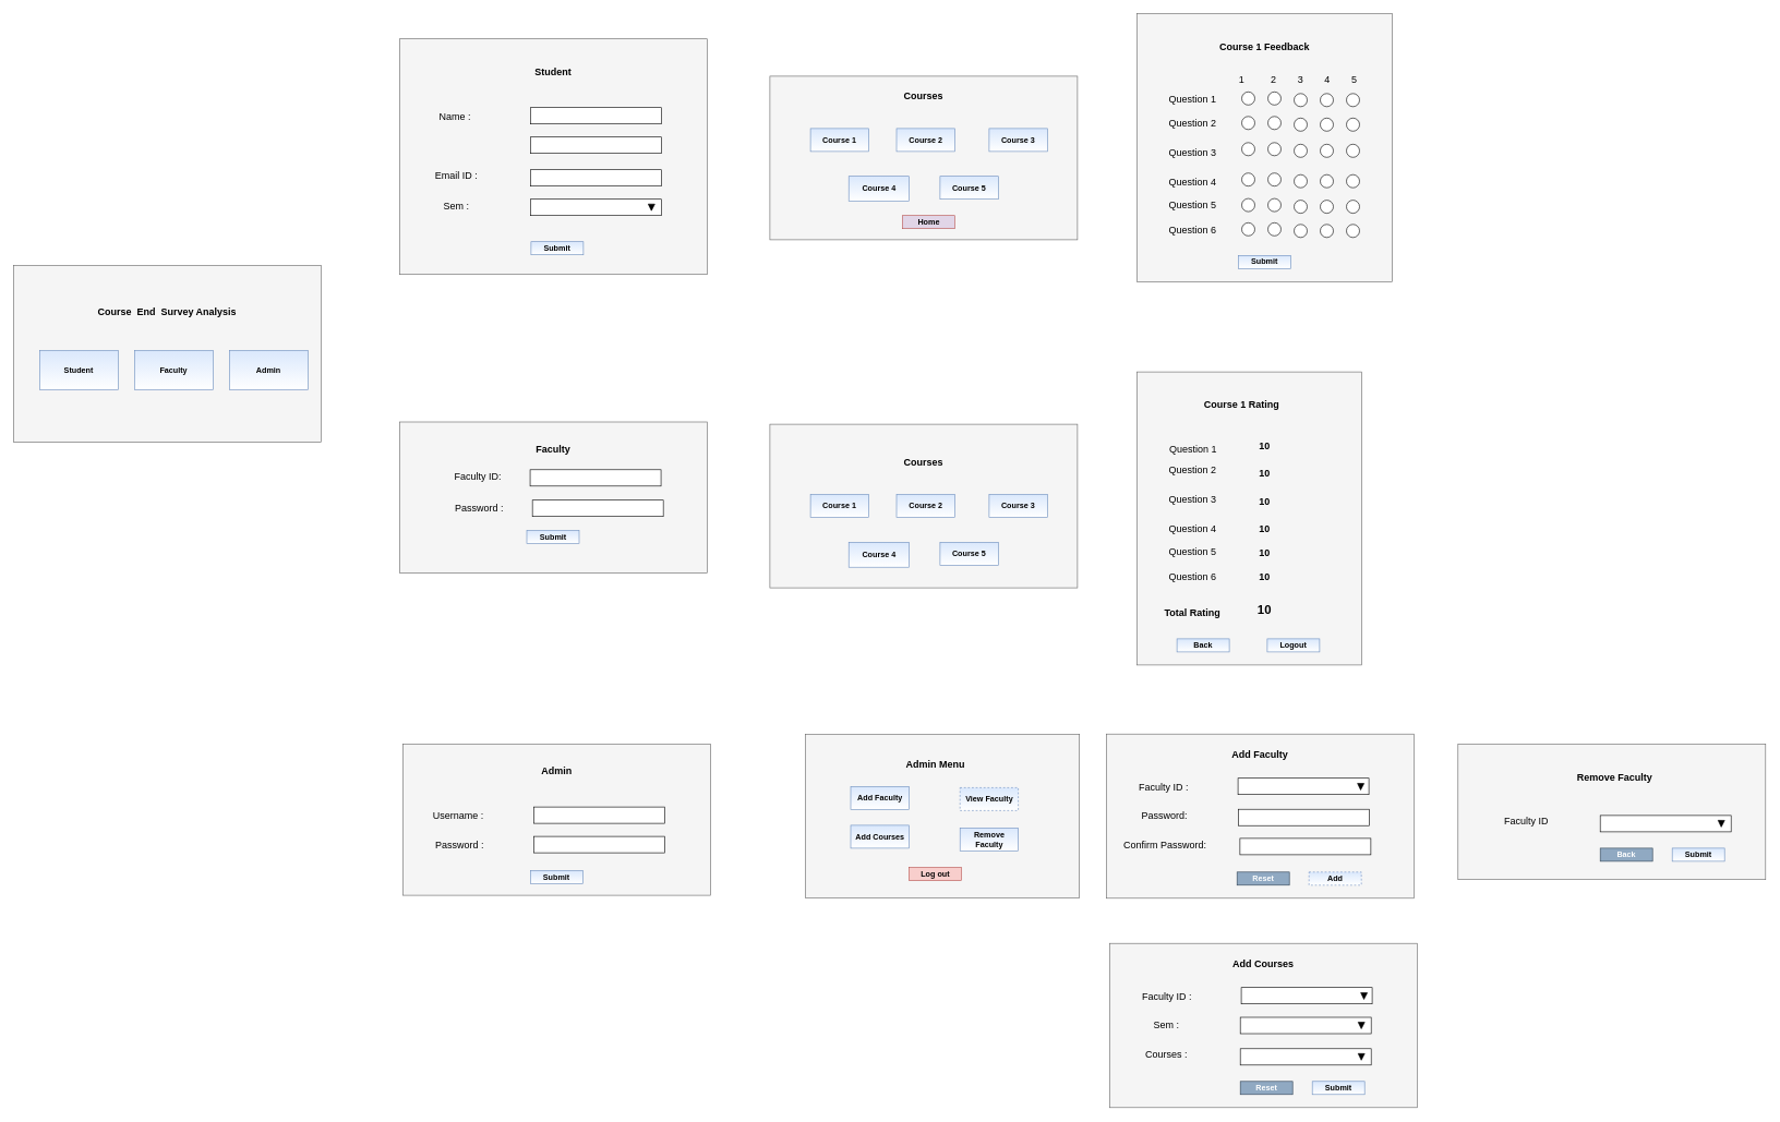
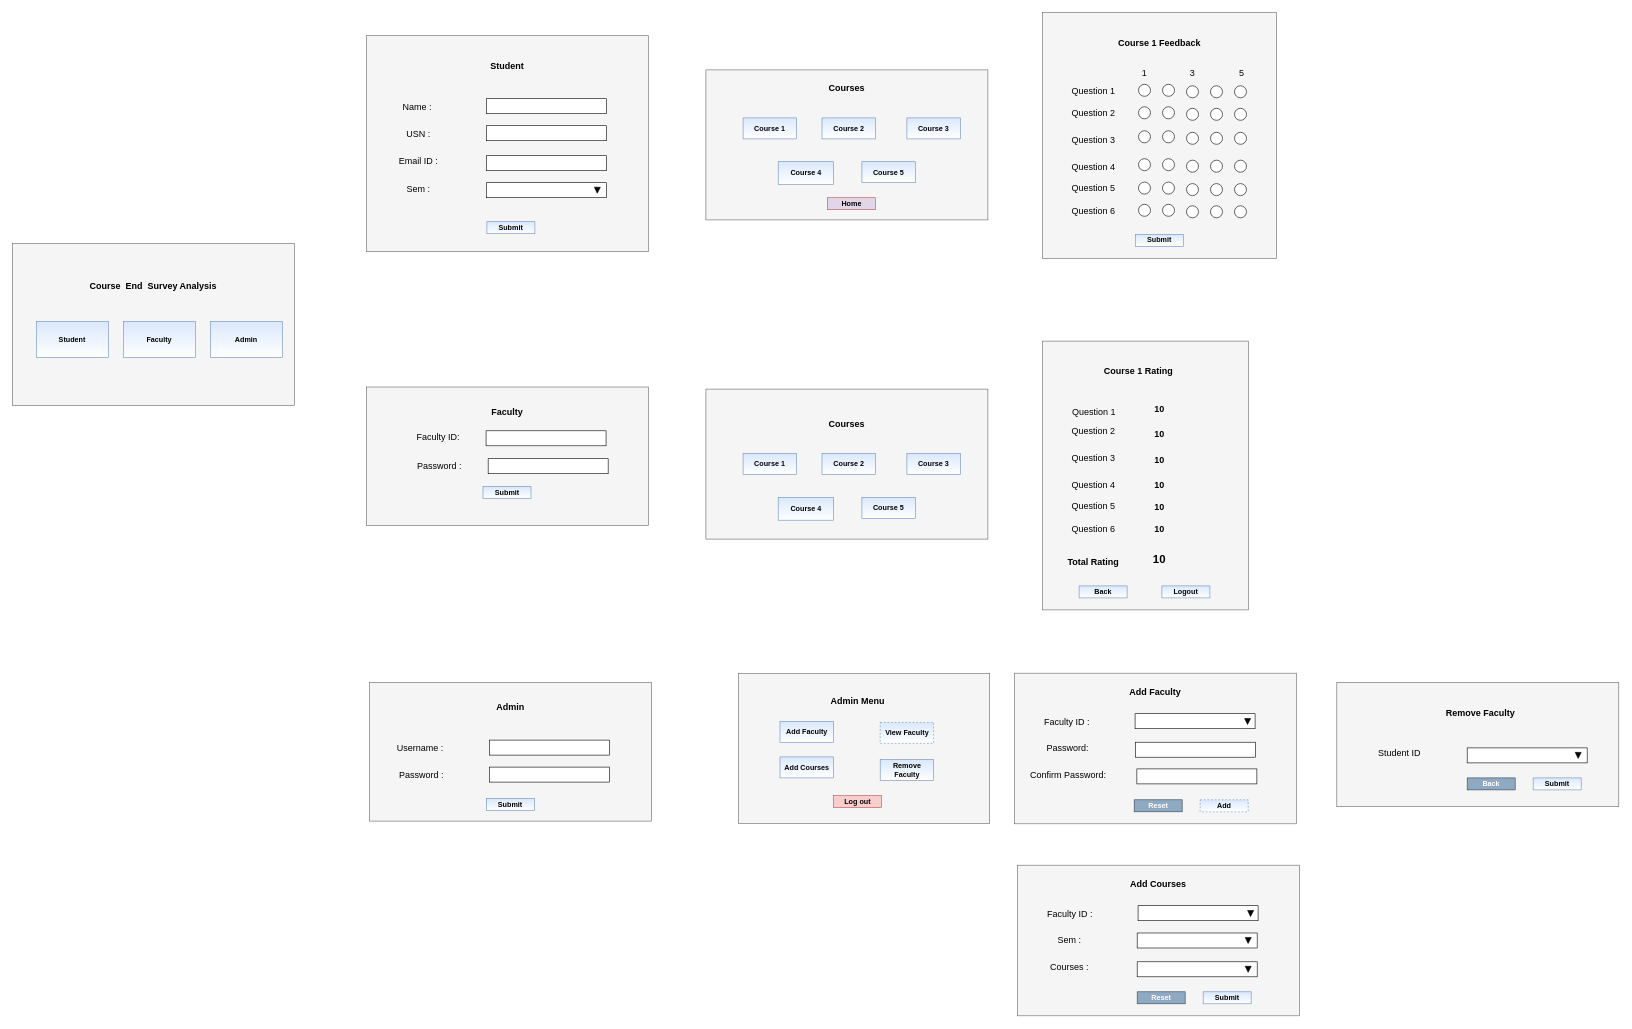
- <mxCell id="68" value="&lt;font style=&quot;font-size: 15px&quot;&gt;1&lt;/font&gt;" style="text;html=1;strokeColor=none;fillColor=none;align=center;verticalAlign=middle;whiteSpace=wrap;rounded=0;" vertex="1" parent="1"><mxGeometry x="1887" y="110" width="20" height="20" as="geometry" /></mxCell>
+ <mxCell id="68" value="&lt;font style=&quot;font-size: 15px&quot;&gt;1&lt;/font&gt;" style="text;html=1;strokeColor=none;fillColor=none;align=center;verticalAlign=middle;whiteSpace=wrap;rounded=0;" vertex="1" parent="1"><mxGeometry x="1897" y="110" width="20" height="20" as="geometry" /></mxCell>
- <mxCell id="69" value="&lt;font style=&quot;font-size: 15px&quot;&gt;2&lt;/font&gt;" style="text;html=1;strokeColor=none;fillColor=none;align=center;verticalAlign=middle;whiteSpace=wrap;rounded=0;" vertex="1" parent="1"><mxGeometry x="1936" y="110" width="20" height="20" as="geometry" /></mxCell>
- <mxCell id="71" value="&lt;font style=&quot;font-size: 15px&quot;&gt;4&lt;/font&gt;" style="text;html=1;strokeColor=none;fillColor=none;align=center;verticalAlign=middle;whiteSpace=wrap;rounded=0;" vertex="1" parent="1"><mxGeometry x="2018" y="110" width="20" height="20" as="geometry" /></mxCell>
+ <mxCell id="13" value="&lt;font style=&quot;font-size: 15px&quot;&gt;USN :&lt;/font&gt;" style="text;html=1;strokeColor=none;fillColor=none;align=center;verticalAlign=middle;whiteSpace=wrap;rounded=0;" vertex="1" parent="1"><mxGeometry x="655" y="209" width="84" height="25" as="geometry" /></mxCell>
- <mxCell id="127" value="&lt;span style=&quot;font-size: 15px&quot;&gt;Faculty ID&lt;/span&gt;" style="text;html=1;strokeColor=none;fillColor=none;align=center;verticalAlign=middle;whiteSpace=wrap;rounded=0;" vertex="1" parent="1"><mxGeometry x="2289.8" y="1241.5" width="84" height="25" as="geometry" /></mxCell>
+ <mxCell id="127" value="&lt;span style=&quot;font-size: 15px&quot;&gt;Student ID&lt;/span&gt;" style="text;html=1;strokeColor=none;fillColor=none;align=center;verticalAlign=middle;whiteSpace=wrap;rounded=0;" vertex="1" parent="1"><mxGeometry x="2289.8" y="1241.5" width="84" height="25" as="geometry" /></mxCell>
